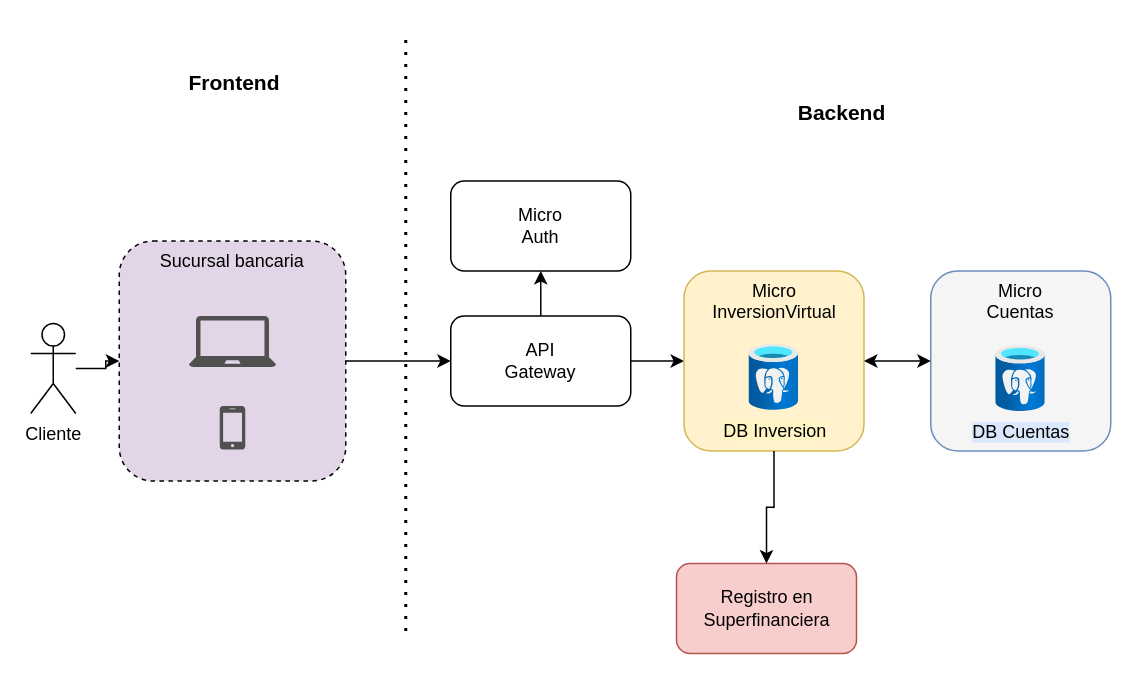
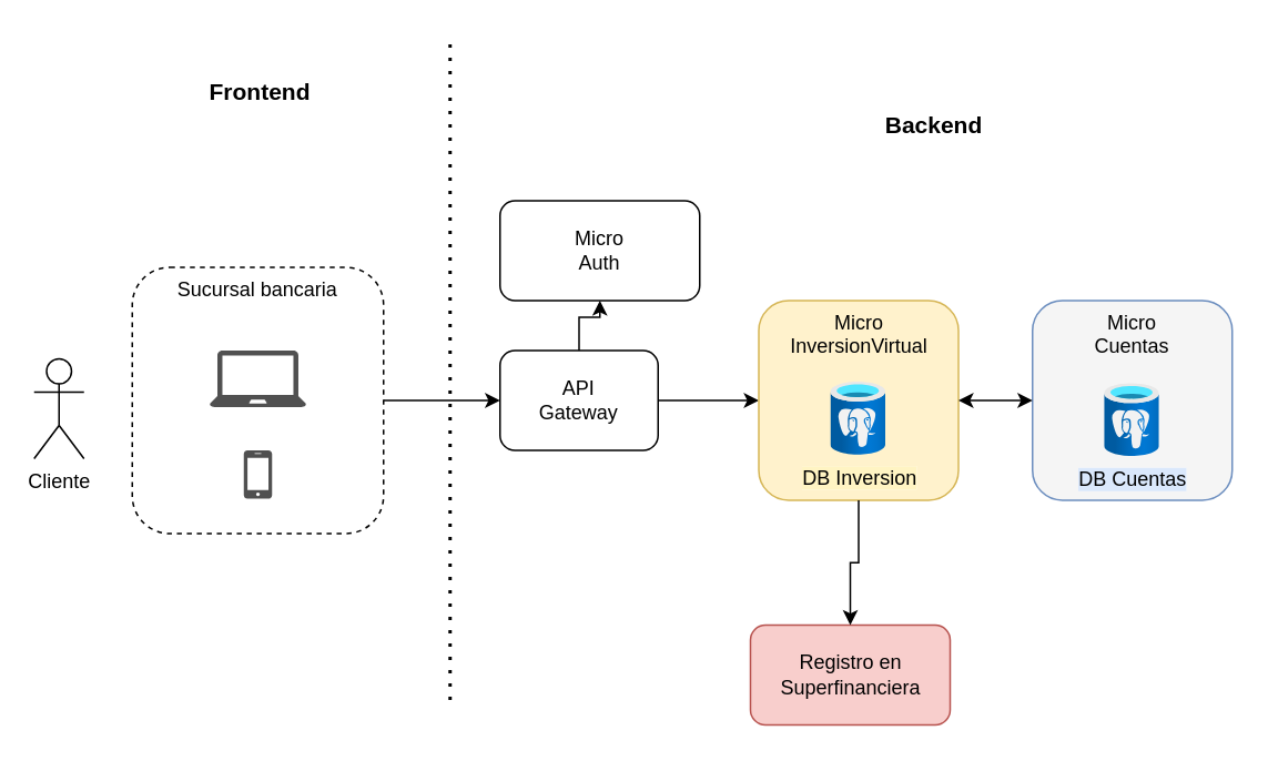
- <mxCell id="3" value="Sucursal bancaria" style="rounded=1;whiteSpace=wrap;html=1;verticalAlign=top;fontSize=12;fontStyle=0;dashed=1;fillColor=#e1d5e7;" parent="1" vertex="1"><mxGeometry x="79" y="160" width="151" height="160" as="geometry" /></mxCell>
+ <mxCell id="3" value="Sucursal bancaria" style="rounded=1;whiteSpace=wrap;html=1;verticalAlign=top;fontSize=12;fontStyle=0;dashed=1;" parent="1" vertex="1"><mxGeometry x="79" y="160" width="151" height="160" as="geometry" /></mxCell>
- <mxCell id="15" value="API&lt;div&gt;Gateway&lt;/div&gt;" style="rounded=1;whiteSpace=wrap;html=1;" parent="1" vertex="1"><mxGeometry x="300" y="210" width="120" height="60" as="geometry" /></mxCell>
+ <mxCell id="15" value="API&lt;div&gt;Gateway&lt;/div&gt;" style="rounded=1;whiteSpace=wrap;html=1;" parent="1" vertex="1"><mxGeometry x="300" y="210" width="95" height="60" as="geometry" /></mxCell>
- <mxCell id="4" style="edgeStyle=orthogonalEdgeStyle;rounded=0;orthogonalLoop=1;jettySize=auto;html=1;entryX=0;entryY=0.5;entryDx=0;entryDy=0;" parent="1" source="5" target="3" edge="1"><mxGeometry relative="1" as="geometry" /></mxCell>
